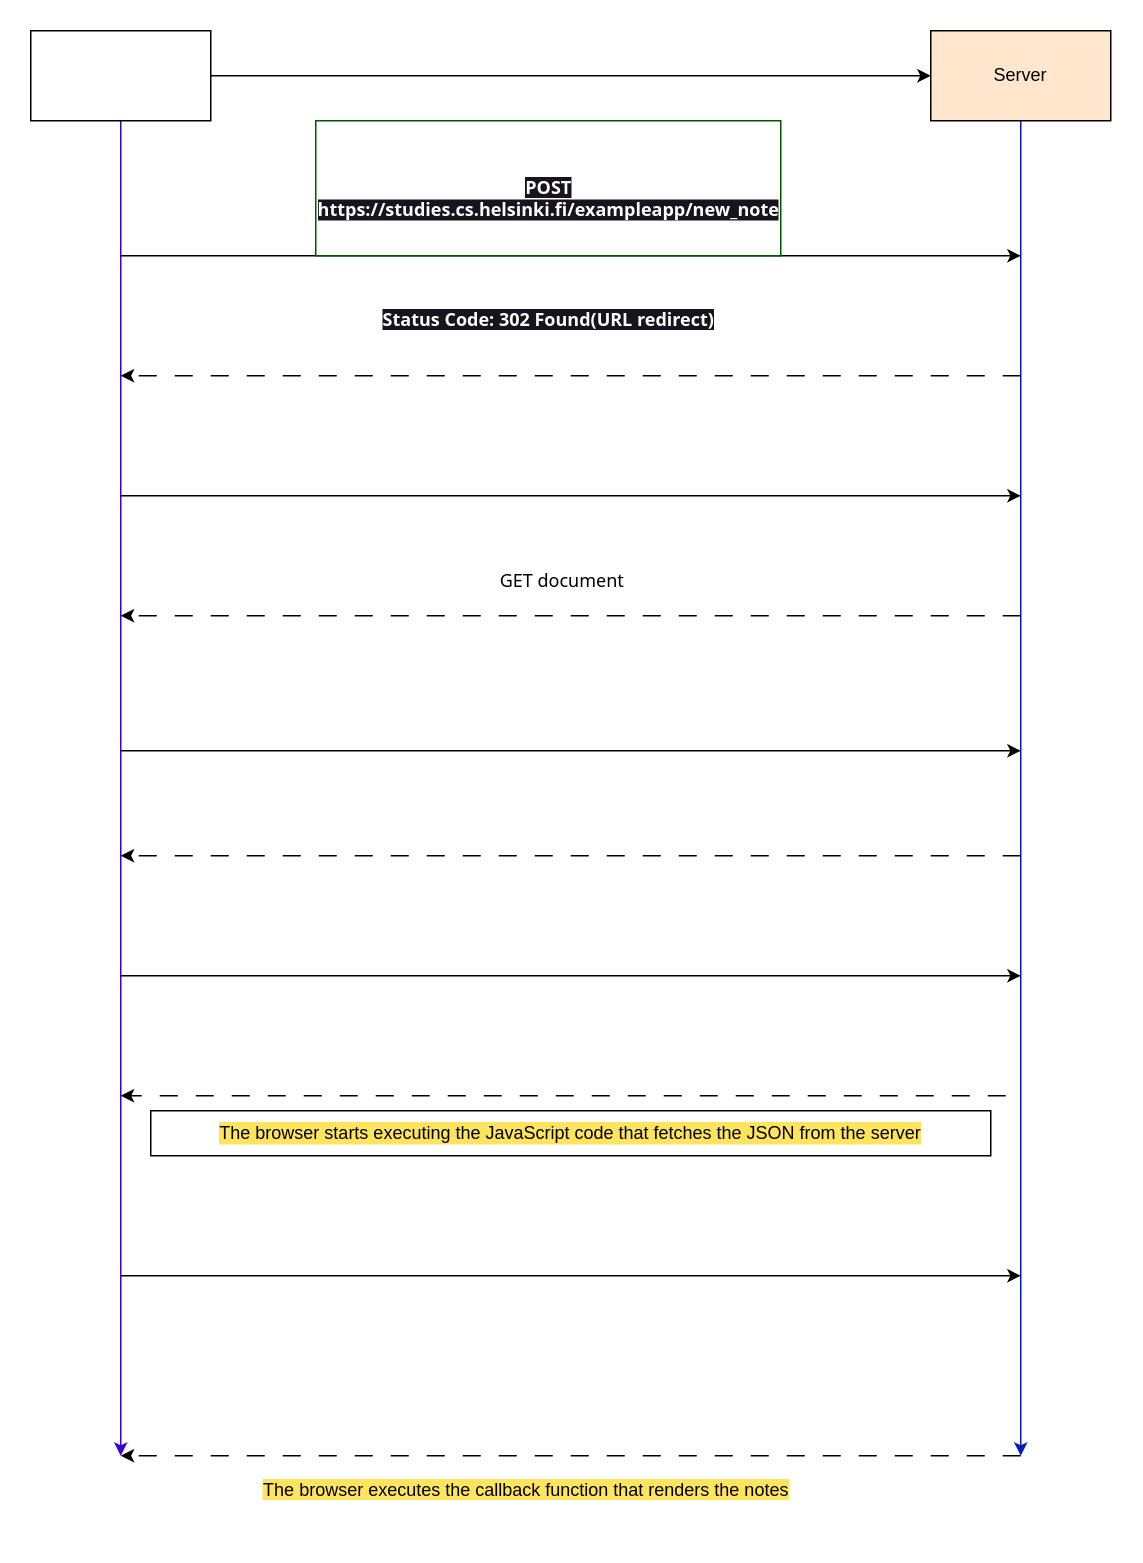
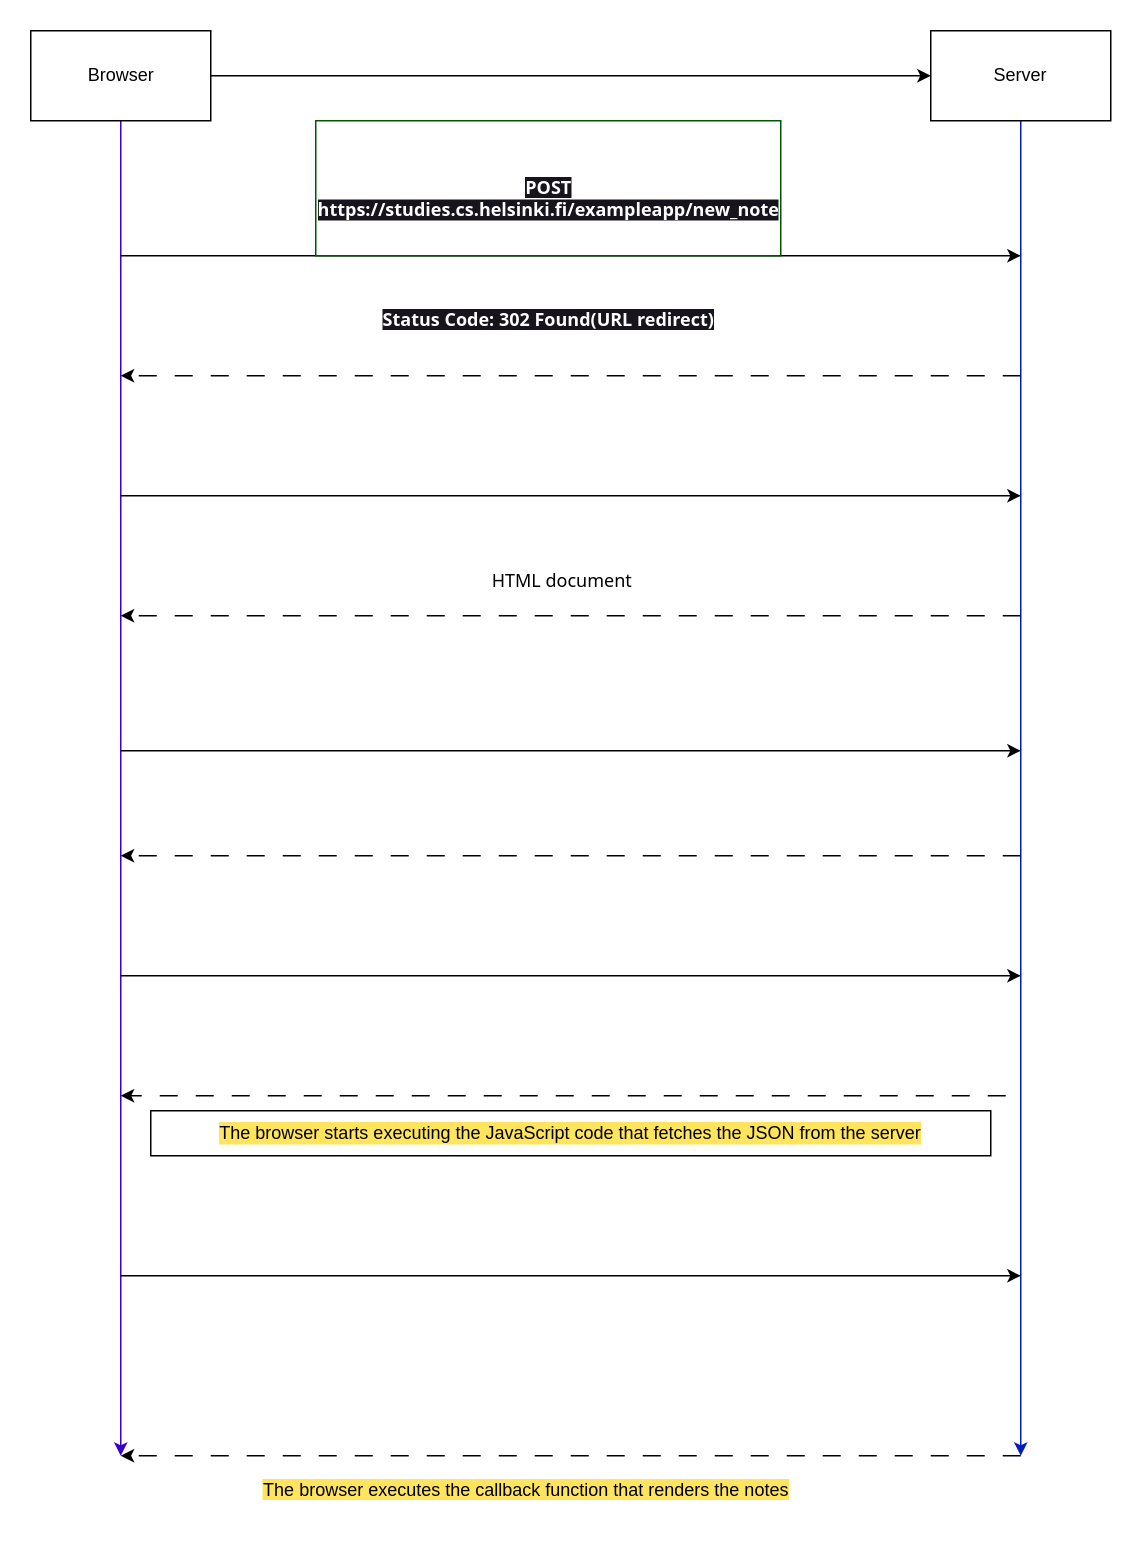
+ <mxCell id="7" value="Browser&lt;br&gt;" style="text;html=1;align=center;verticalAlign=middle;resizable=0;points=[];autosize=1;strokeColor=none;fillColor=none;" vertex="1" parent="1"><mxGeometry x="45" y="35" width="70" height="30" as="geometry" /></mxCell>
- <mxCell id="6" value="Server&lt;br&gt;" style="rounded=0;whiteSpace=wrap;html=1;fillColor=#ffe6cc;" vertex="1" parent="1"><mxGeometry x="620" y="20" width="120" height="60" as="geometry" /></mxCell>
+ <mxCell id="6" value="Server&lt;br&gt;" style="rounded=0;whiteSpace=wrap;html=1;" vertex="1" parent="1"><mxGeometry x="620" y="20" width="120" height="60" as="geometry" /></mxCell>
- <mxCell id="19" value="&lt;div&gt;&lt;div&gt;&lt;div style=&quot;display: flex; line-height: 20px; padding-left: 8px; gap: 12px; user-select: text; margin-top: 2px; font-family: system-ui, sans-serif; text-align: start;&quot; class=&quot;row&quot;&gt;&lt;div style=&quot;&quot;&gt;&lt;span style=&quot;&quot;&gt;GET document&lt;/span&gt;&lt;/div&gt;&lt;/div&gt;&lt;div style=&quot;display: flex; line-height: 20px; padding-left: 8px; gap: 12px; user-select: text; font-family: system-ui, sans-serif; text-align: start;&quot; class=&quot;row&quot;&gt;&lt;/div&gt;&lt;/div&gt;&lt;/div&gt;" style="text;html=1;align=center;verticalAlign=middle;resizable=0;points=[];autosize=1;strokeColor=none;fillColor=none;fontColor=default;labelBackgroundColor=default;" vertex="1" parent="1"><mxGeometry x="310" y="365" width="120" height="40" as="geometry" /></mxCell>
+ <mxCell id="19" value="&lt;div&gt;&lt;div&gt;&lt;div style=&quot;display: flex; line-height: 20px; padding-left: 8px; gap: 12px; user-select: text; margin-top: 2px; font-family: system-ui, sans-serif; text-align: start;&quot; class=&quot;row&quot;&gt;&lt;div style=&quot;&quot;&gt;&lt;span style=&quot;&quot;&gt;HTML document&lt;/span&gt;&lt;/div&gt;&lt;/div&gt;&lt;div style=&quot;display: flex; line-height: 20px; padding-left: 8px; gap: 12px; user-select: text; font-family: system-ui, sans-serif; text-align: start;&quot; class=&quot;row&quot;&gt;&lt;/div&gt;&lt;/div&gt;&lt;/div&gt;" style="text;html=1;align=center;verticalAlign=middle;resizable=0;points=[];autosize=1;strokeColor=none;fillColor=none;fontColor=default;labelBackgroundColor=default;" vertex="1" parent="1"><mxGeometry x="310" y="365" width="120" height="40" as="geometry" /></mxCell>
